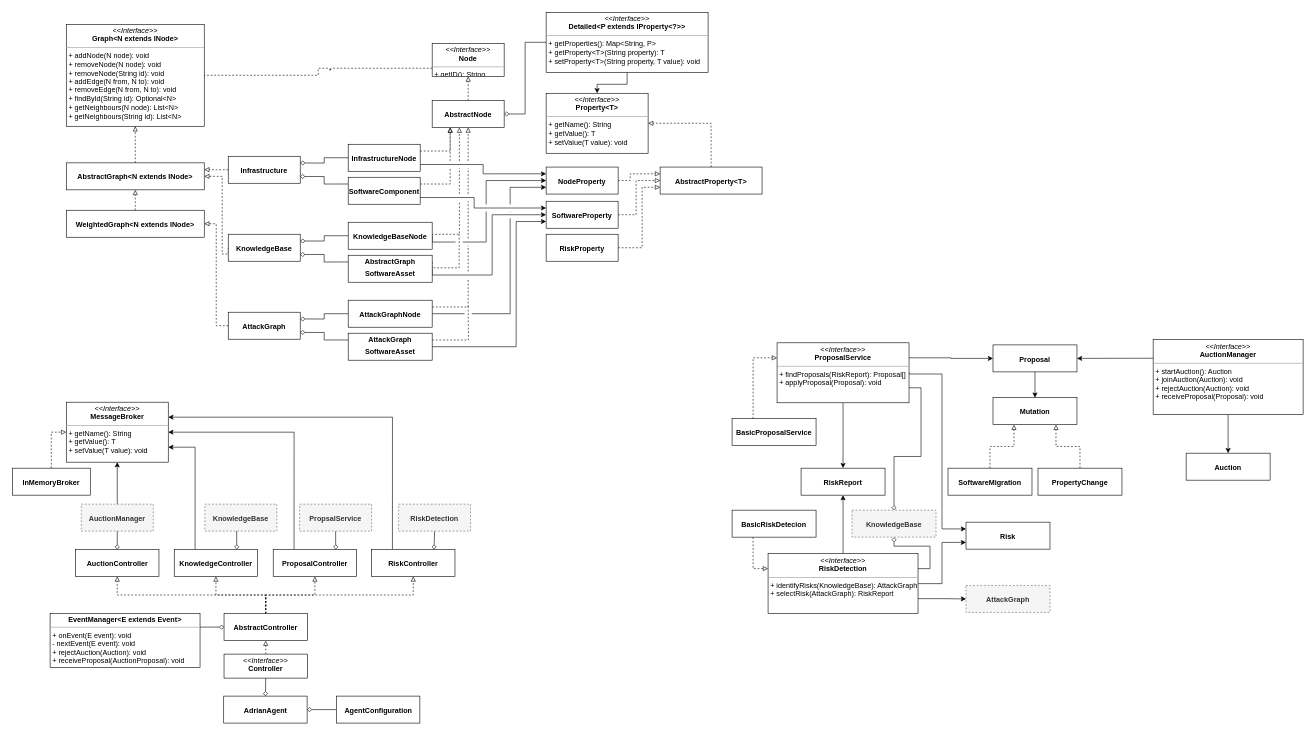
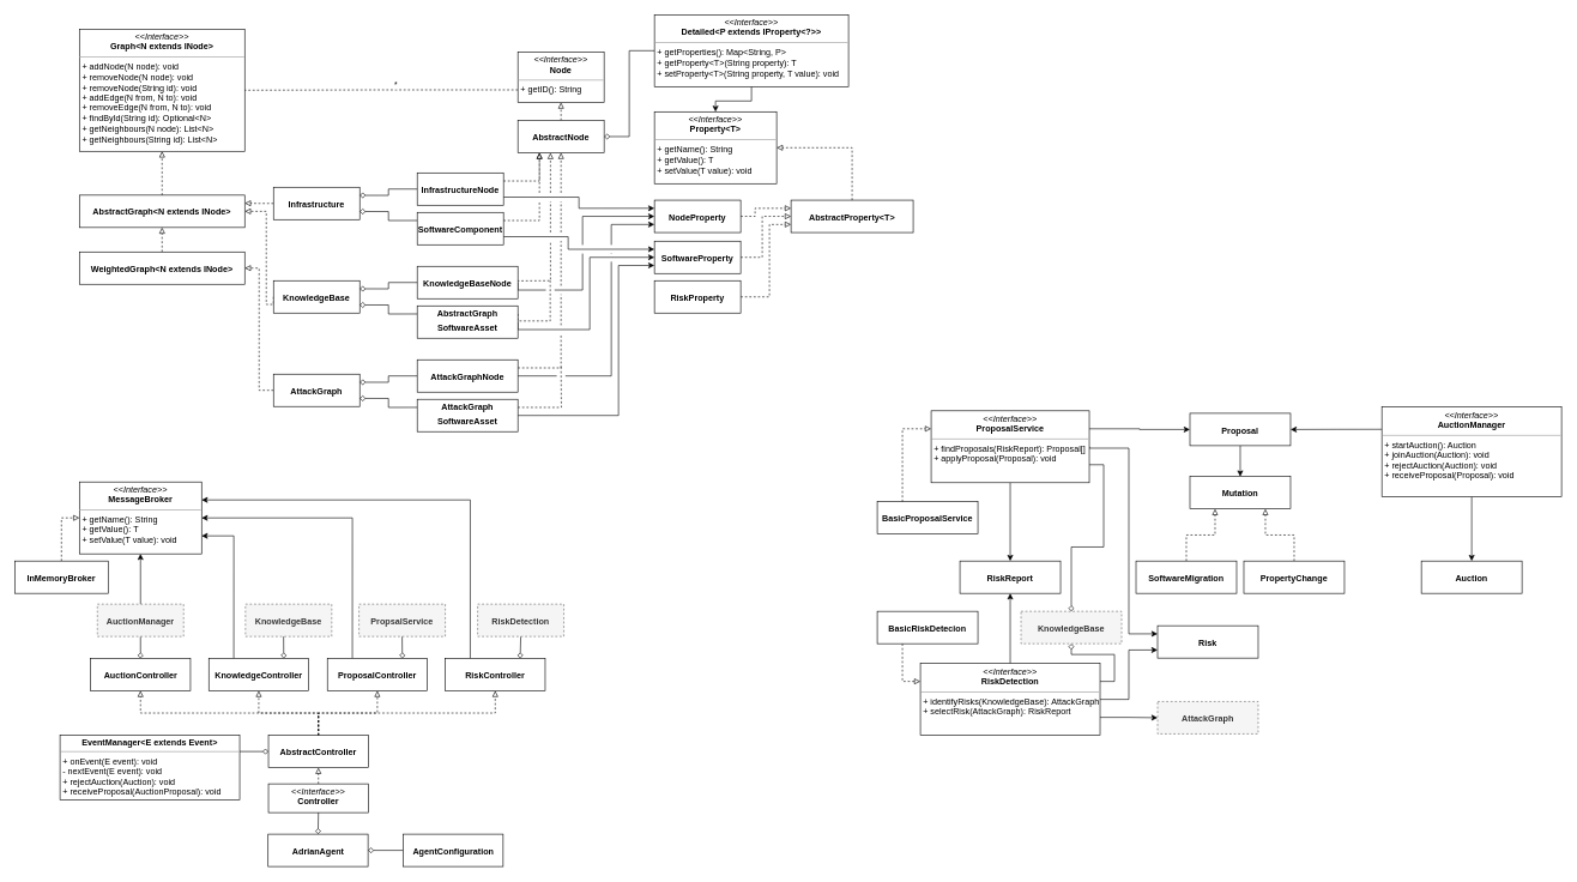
- <mxCell id="6" value="&lt;p style=&quot;margin:0px;margin-top:4px;text-align:center;&quot;&gt;&lt;i&gt;&amp;lt;&amp;lt;Interface&amp;gt;&amp;gt;&lt;/i&gt;&lt;br&gt;&lt;b&gt;Node&lt;/b&gt;&lt;/p&gt;&lt;hr size=&quot;1&quot;&gt;&lt;p style=&quot;margin:0px;margin-left:4px;&quot;&gt;+ getID(): String&lt;/p&gt;" style="verticalAlign=top;align=left;overflow=fill;fontSize=12;fontFamily=Helvetica;html=1;whiteSpace=wrap;" parent="1" vertex="1"><mxGeometry x="720" y="72" width="120" height="55" as="geometry" /></mxCell>
+ <mxCell id="6" value="&lt;p style=&quot;margin:0px;margin-top:4px;text-align:center;&quot;&gt;&lt;i&gt;&amp;lt;&amp;lt;Interface&amp;gt;&amp;gt;&lt;/i&gt;&lt;br&gt;&lt;b&gt;Node&lt;/b&gt;&lt;/p&gt;&lt;hr size=&quot;1&quot;&gt;&lt;p style=&quot;margin:0px;margin-left:4px;&quot;&gt;+ getID(): String&lt;/p&gt;" style="verticalAlign=top;align=left;overflow=fill;fontSize=12;fontFamily=Helvetica;html=1;whiteSpace=wrap;" parent="1" vertex="1"><mxGeometry x="720" y="72" width="120" height="70" as="geometry" /></mxCell>
- <mxCell id="107" value="&lt;p style=&quot;margin: 4px 0px 0px; line-height: 130%;&quot;&gt;&lt;b&gt;&lt;br&gt;&lt;/b&gt;&lt;/p&gt;&lt;p style=&quot;margin: 4px 0px 0px; line-height: 0%;&quot;&gt;&lt;b&gt;Auction&lt;/b&gt;&lt;/p&gt;" style="verticalAlign=middle;align=center;overflow=fill;fontSize=12;fontFamily=Helvetica;html=1;whiteSpace=wrap;labelPosition=center;verticalLabelPosition=middle;horizontal=1;" parent="1" vertex="1"><mxGeometry x="1977" y="755" width="140" height="45" as="geometry" /></mxCell>
+ <mxCell id="107" value="&lt;p style=&quot;margin: 4px 0px 0px; line-height: 130%;&quot;&gt;&lt;b&gt;&lt;br&gt;&lt;/b&gt;&lt;/p&gt;&lt;p style=&quot;margin: 4px 0px 0px; line-height: 0%;&quot;&gt;&lt;b&gt;Auction&lt;/b&gt;&lt;/p&gt;" style="verticalAlign=middle;align=center;overflow=fill;fontSize=12;fontFamily=Helvetica;html=1;whiteSpace=wrap;labelPosition=center;verticalLabelPosition=middle;horizontal=1;" parent="1" vertex="1"><mxGeometry x="1977" y="780" width="140" height="45" as="geometry" /></mxCell>
